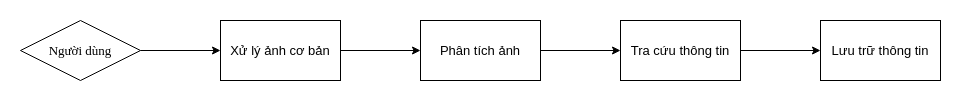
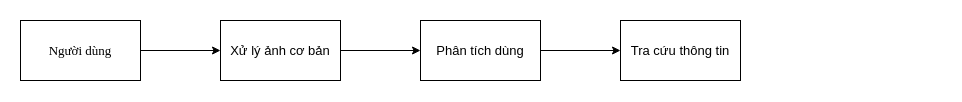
- <mxCell id="3" value="&lt;font face=&quot;Garamond&quot; style=&quot;font-size: 13px;&quot;&gt;Người dùng&lt;/font&gt;" style="rhombus;whiteSpace=wrap;html=1;" vertex="1" parent="1"><mxGeometry x="20" y="20" width="120" height="60" as="geometry" /></mxCell>
+ <mxCell id="3" value="&lt;font face=&quot;Garamond&quot; style=&quot;font-size: 13px;&quot;&gt;Người dùng&lt;/font&gt;" style="rounded=0;whiteSpace=wrap;html=1;" vertex="1" parent="1"><mxGeometry x="20" y="20" width="120" height="60" as="geometry" /></mxCell>
- <mxCell id="7" value="&lt;font style=&quot;font-size: 13px;&quot;&gt;Phân tích ảnh&lt;/font&gt;" style="rounded=0;whiteSpace=wrap;html=1;" vertex="1" parent="1"><mxGeometry x="420" y="20" width="120" height="60" as="geometry" /></mxCell>
+ <mxCell id="7" value="&lt;font style=&quot;font-size: 13px;&quot;&gt;Phân tích dùng&lt;/font&gt;" style="rounded=0;whiteSpace=wrap;html=1;" vertex="1" parent="1"><mxGeometry x="420" y="20" width="120" height="60" as="geometry" /></mxCell>
- <mxCell id="8" value="" style="edgeStyle=orthogonalEdgeStyle;rounded=0;orthogonalLoop=1;jettySize=auto;html=1;" edge="1" parent="1" source="9" target="10"><mxGeometry relative="1" as="geometry" /></mxCell>
- <mxCell id="10" value="&lt;font style=&quot;font-size: 13px;&quot;&gt;Lưu trữ thông tin&lt;/font&gt;" style="whiteSpace=wrap;html=1;rounded=0;" vertex="1" parent="1"><mxGeometry x="820" y="20" width="120" height="60" as="geometry" /></mxCell>
